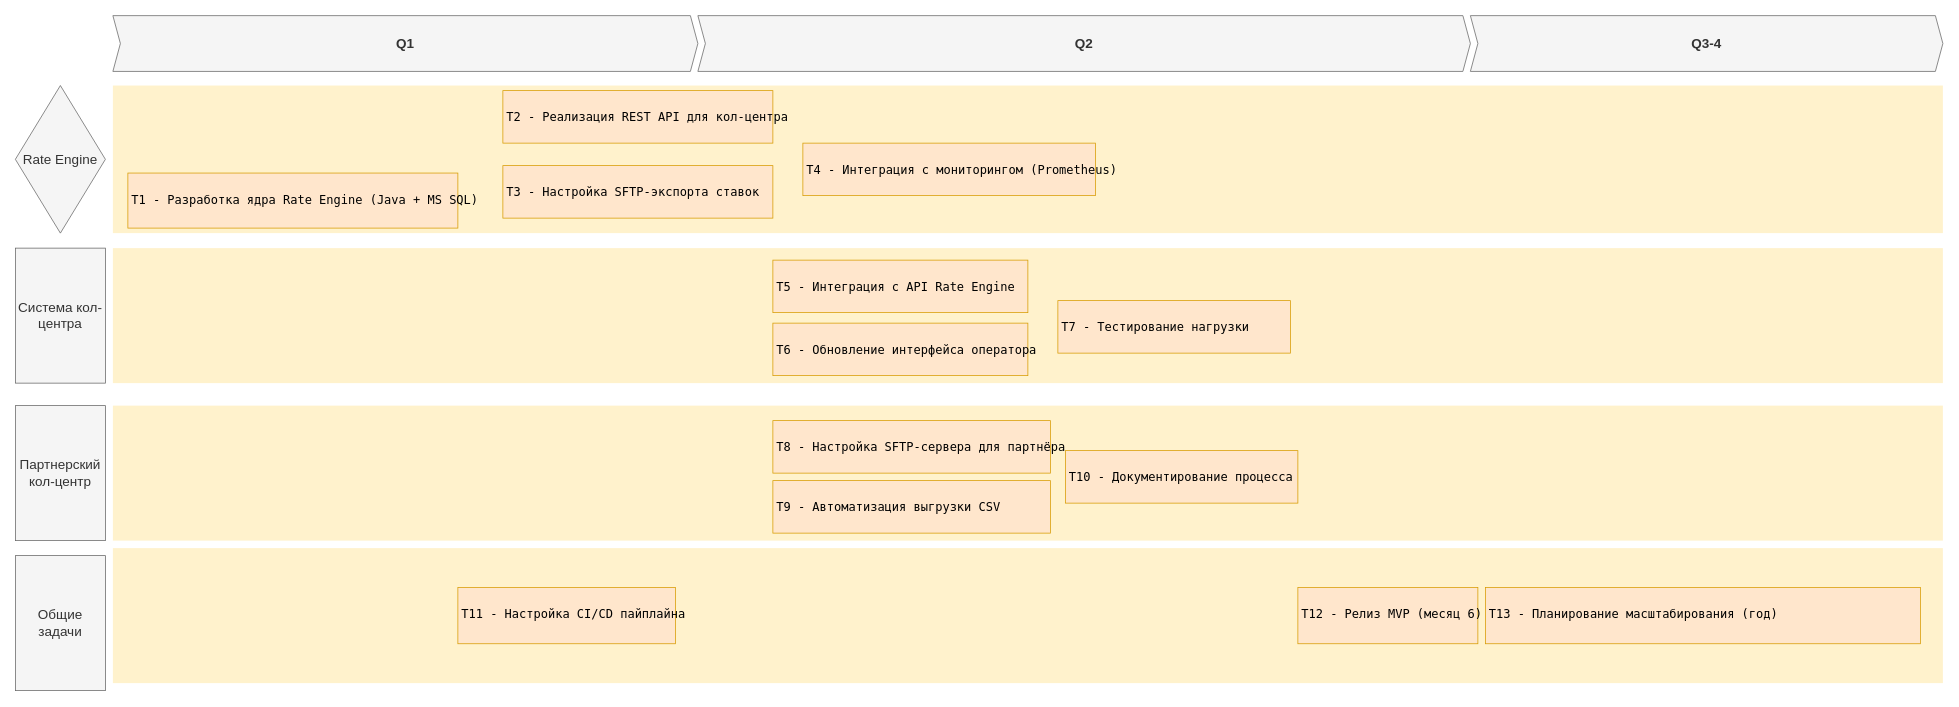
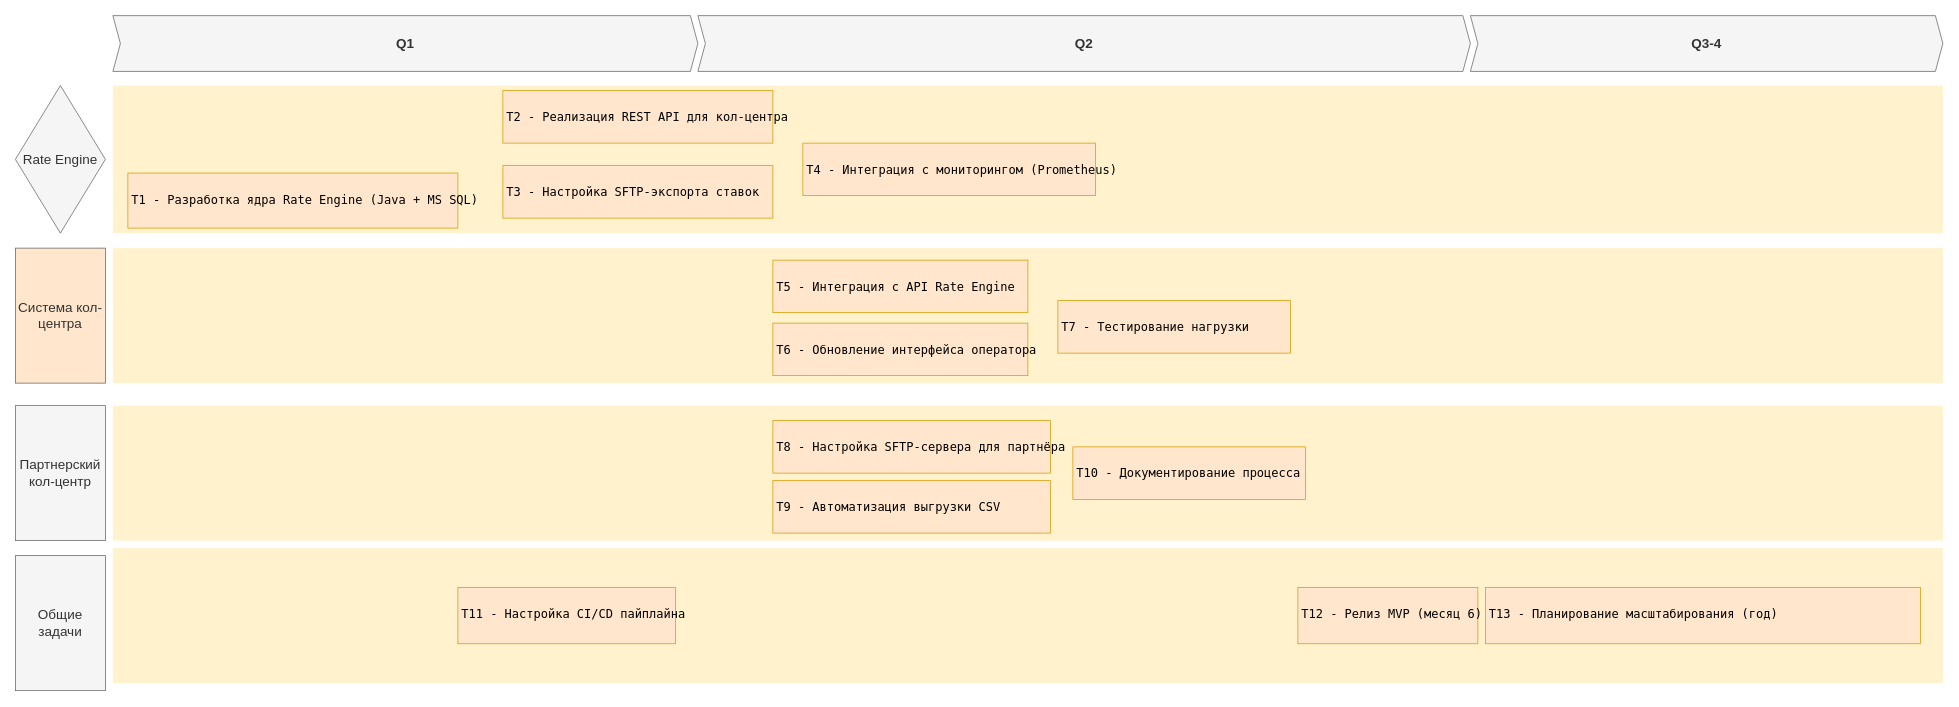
- <mxCell id="6" value="Система кол-центра" style="rounded=0;whiteSpace=wrap;html=1;fillColor=#f5f5f5;fontColor=#333333;strokeColor=#666666;fontSize=18;" parent="1" vertex="1"><mxGeometry x="20" y="330" width="120" height="180" as="geometry" /></mxCell>
+ <mxCell id="6" value="Система кол-центра" style="rounded=0;whiteSpace=wrap;html=1;fillColor=#ffe6cc;fontColor=#333333;strokeColor=#666666;fontSize=18;" parent="1" vertex="1"><mxGeometry x="20" y="330" width="120" height="180" as="geometry" /></mxCell>
- <mxCell id="22" value="&lt;pre&gt;Т10 - Документирование процесса&lt;/pre&gt;" style="shape=rect;fillColor=#ffe6cc;strokeColor=#d79b00;fontSize=16;html=1;whiteSpace=wrap;align=left;verticalAlign=top;spacing=5;rounded=0;" vertex="1" parent="1"><mxGeometry x="1420" y="600" width="310" height="70" as="geometry" /></mxCell>
+ <mxCell id="22" value="&lt;pre&gt;Т10 - Документирование процесса&lt;/pre&gt;" style="shape=rect;fillColor=#ffe6cc;strokeColor=#d79b00;fontSize=16;html=1;whiteSpace=wrap;align=left;verticalAlign=top;spacing=5;rounded=0;" vertex="1" parent="1"><mxGeometry x="1430" y="595" width="310" height="70" as="geometry" /></mxCell>
